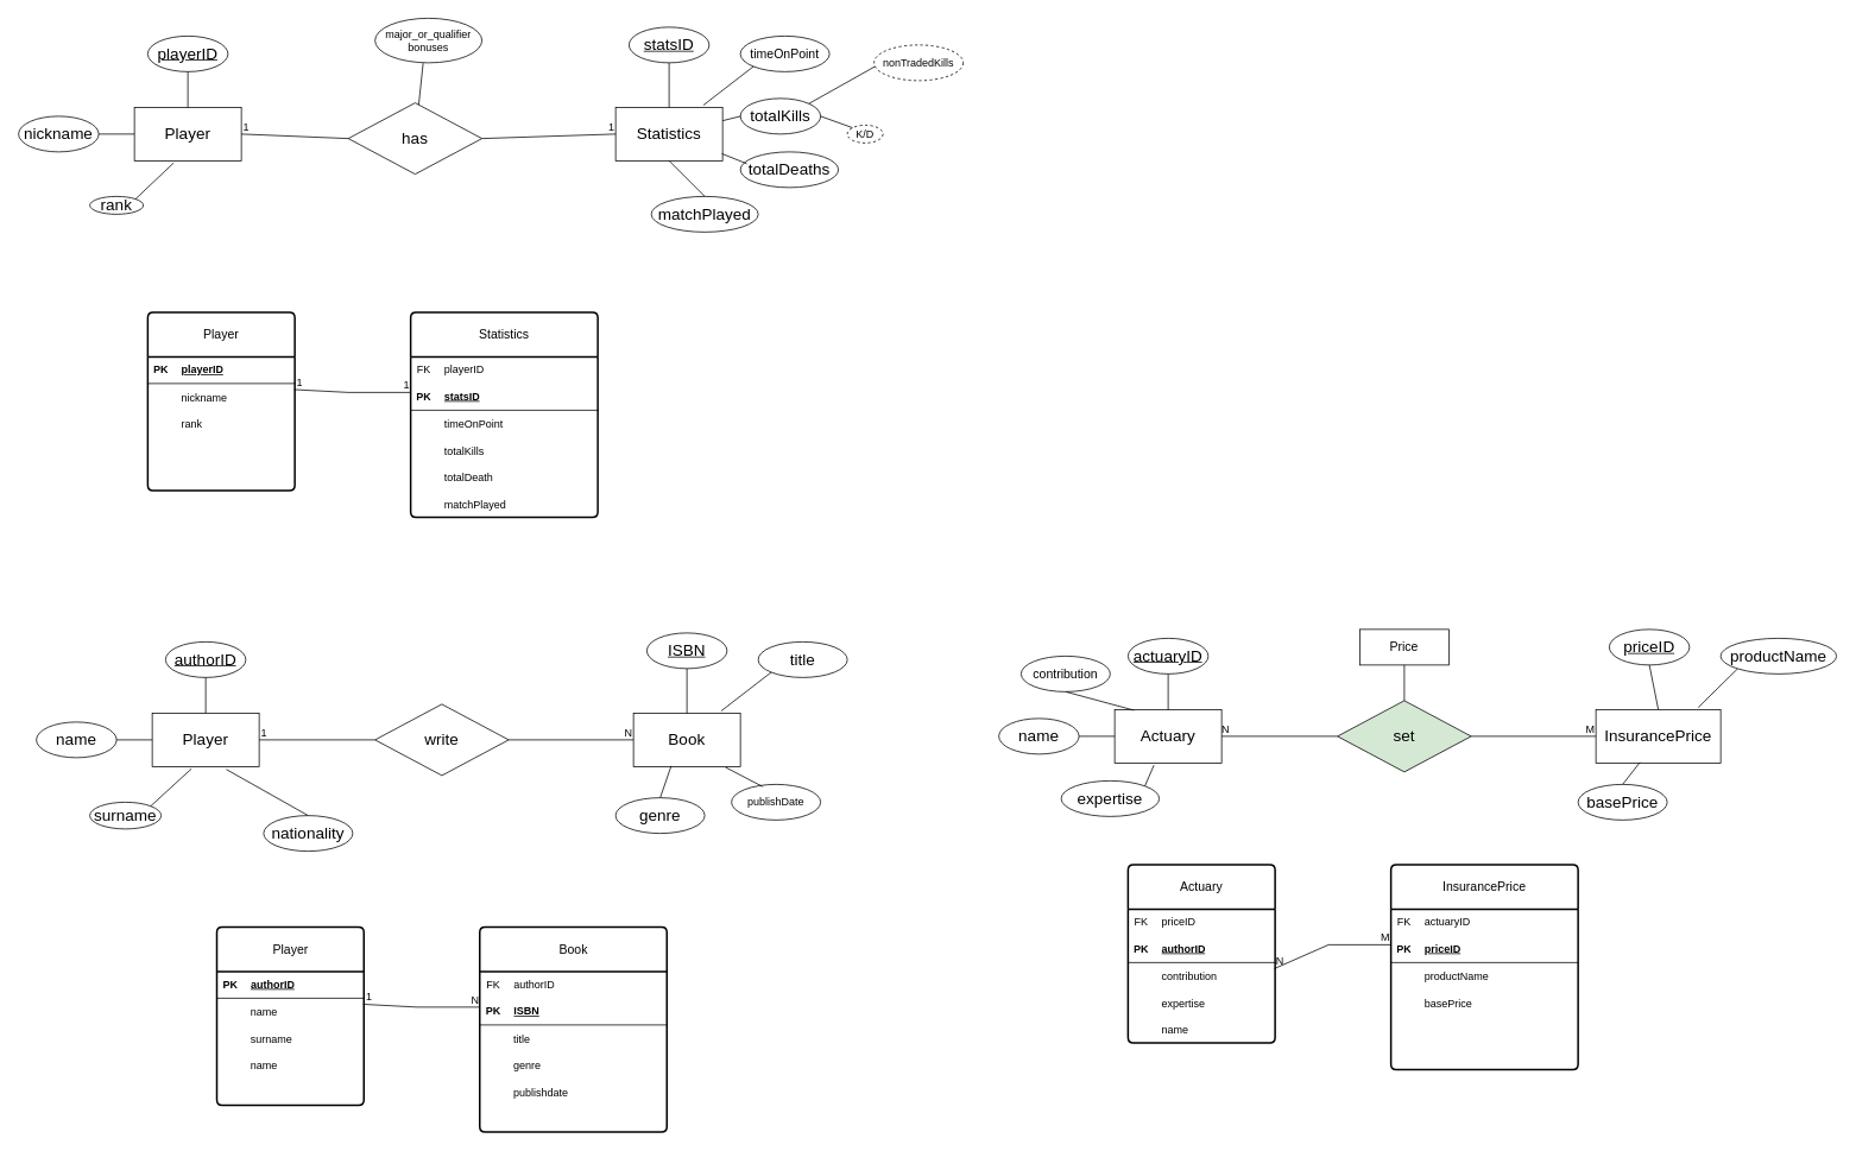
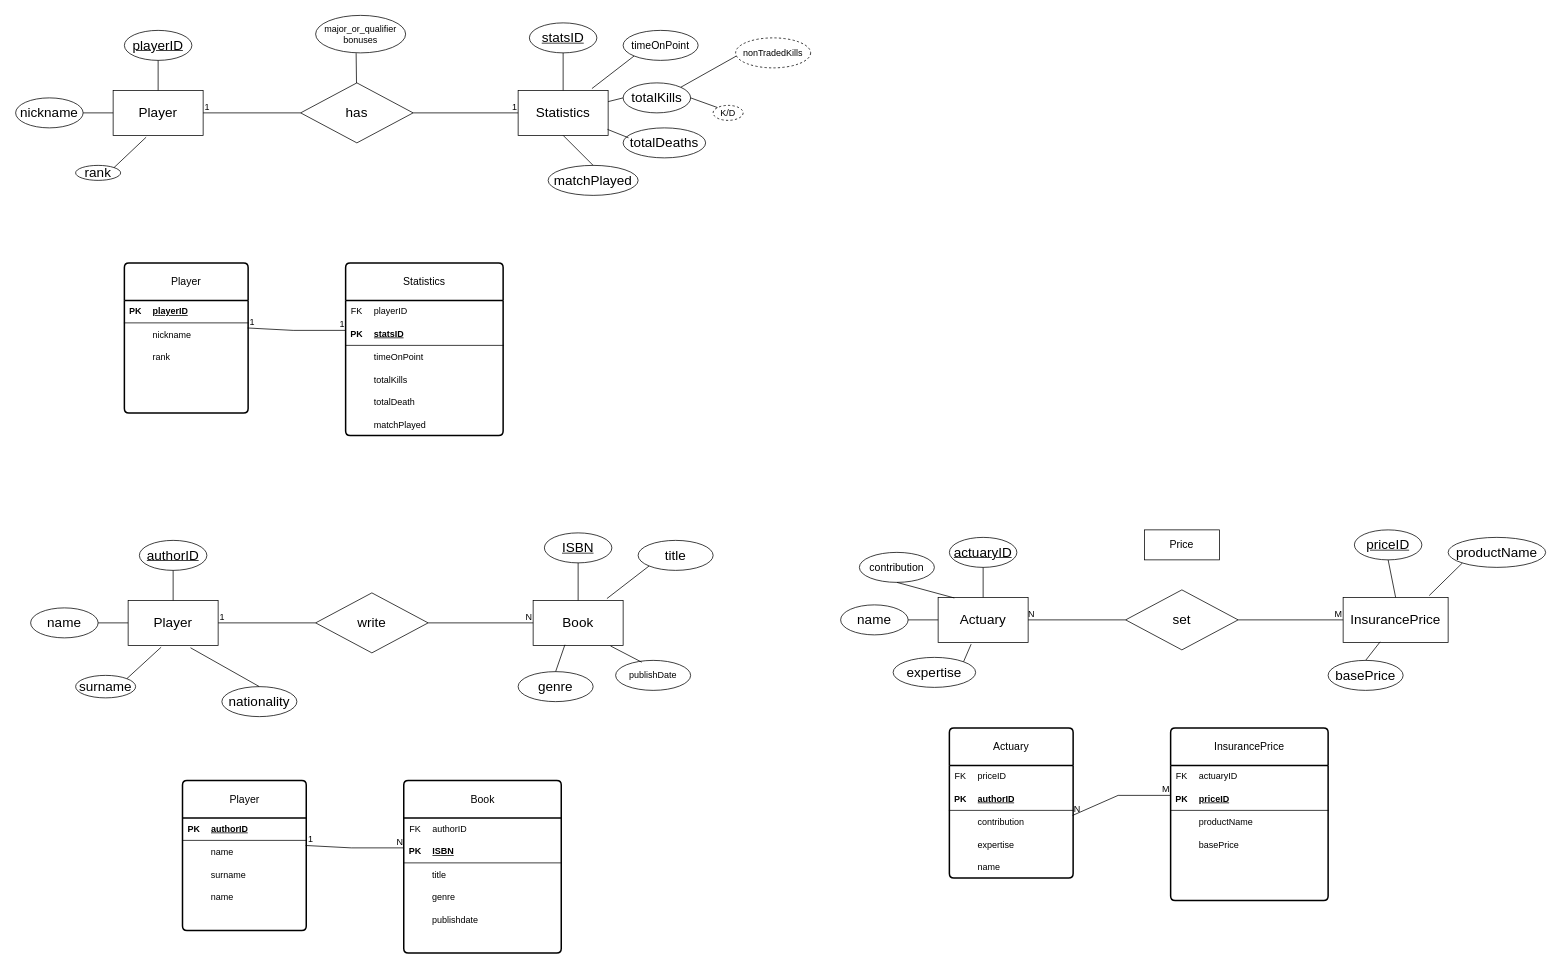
- <mxCell id="6" value="&lt;font style=&quot;font-size: 18px;&quot;&gt;has&lt;/font&gt;" style="rhombus;whiteSpace=wrap;html=1;" vertex="1" parent="1"><mxGeometry x="390" y="115" width="150" height="80" as="geometry" /></mxCell>
+ <mxCell id="6" value="&lt;font style=&quot;font-size: 18px;&quot;&gt;has&lt;/font&gt;" style="rhombus;whiteSpace=wrap;html=1;" vertex="1" parent="1"><mxGeometry x="400" y="110" width="150" height="80" as="geometry" /></mxCell>
- <mxCell id="149" value="" style="endArrow=none;html=1;rounded=0;exitX=0.5;exitY=1;exitDx=0;exitDy=0;entryX=0.5;entryY=0;entryDx=0;entryDy=0;" edge="1" parent="1" source="148" target="131"><mxGeometry relative="1" as="geometry"><mxPoint x="1560" y="796" as="sourcePoint" /><mxPoint x="1720" y="796" as="targetPoint" /></mxGeometry></mxCell>
- <mxCell id="131" value="&lt;font style=&quot;font-size: 18px;&quot;&gt;set&lt;/font&gt;" style="rhombus;whiteSpace=wrap;html=1;fillColor=#d5e8d4;" vertex="1" parent="1"><mxGeometry x="1500" y="786" width="150" height="80" as="geometry" /></mxCell>
+ <mxCell id="131" value="&lt;font style=&quot;font-size: 18px;&quot;&gt;set&lt;/font&gt;" style="rhombus;whiteSpace=wrap;html=1;" vertex="1" parent="1"><mxGeometry x="1500" y="786" width="150" height="80" as="geometry" /></mxCell>
